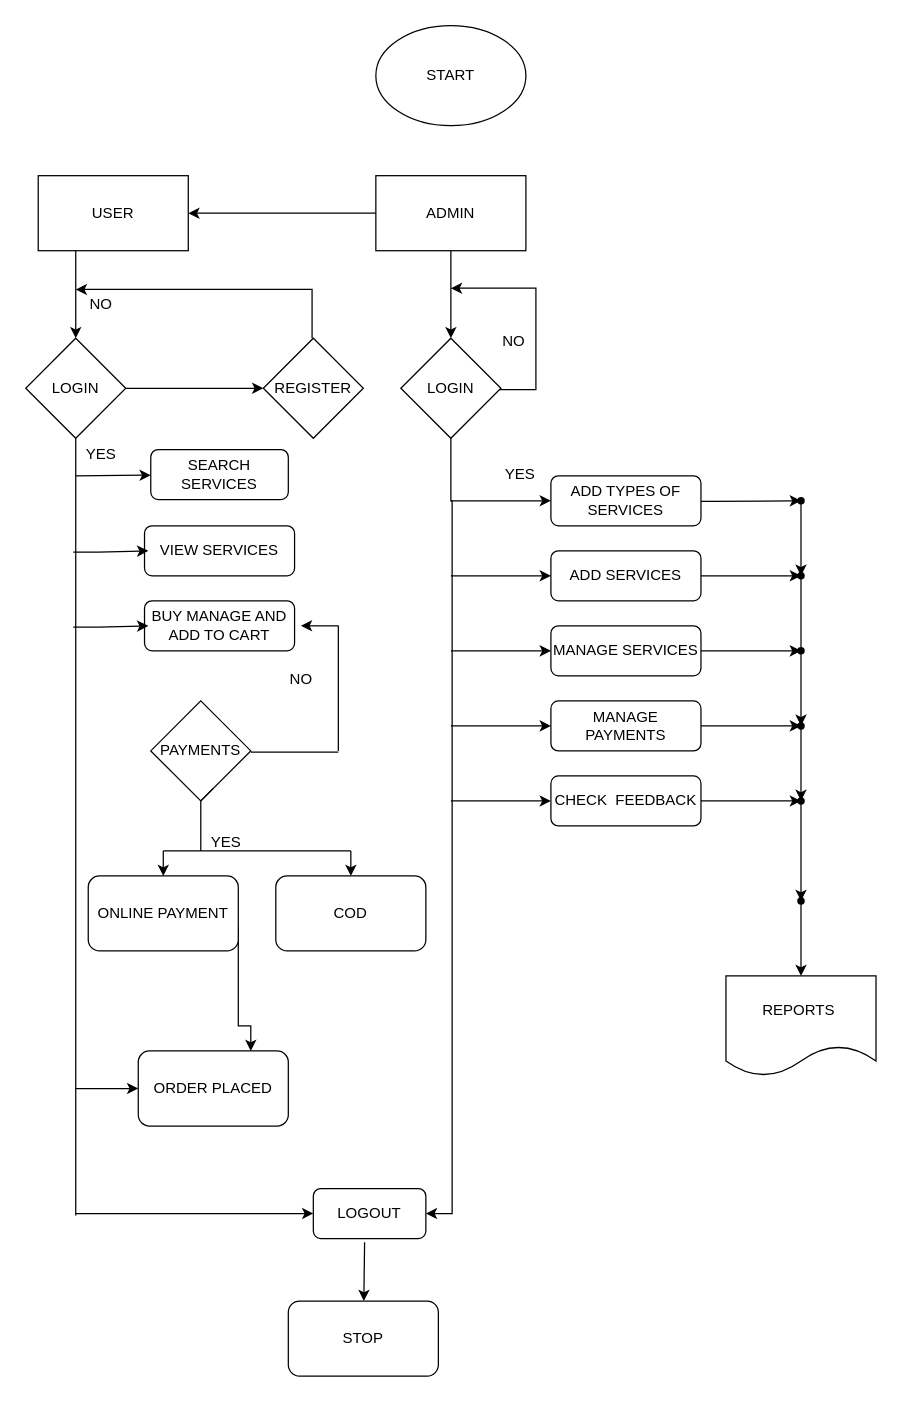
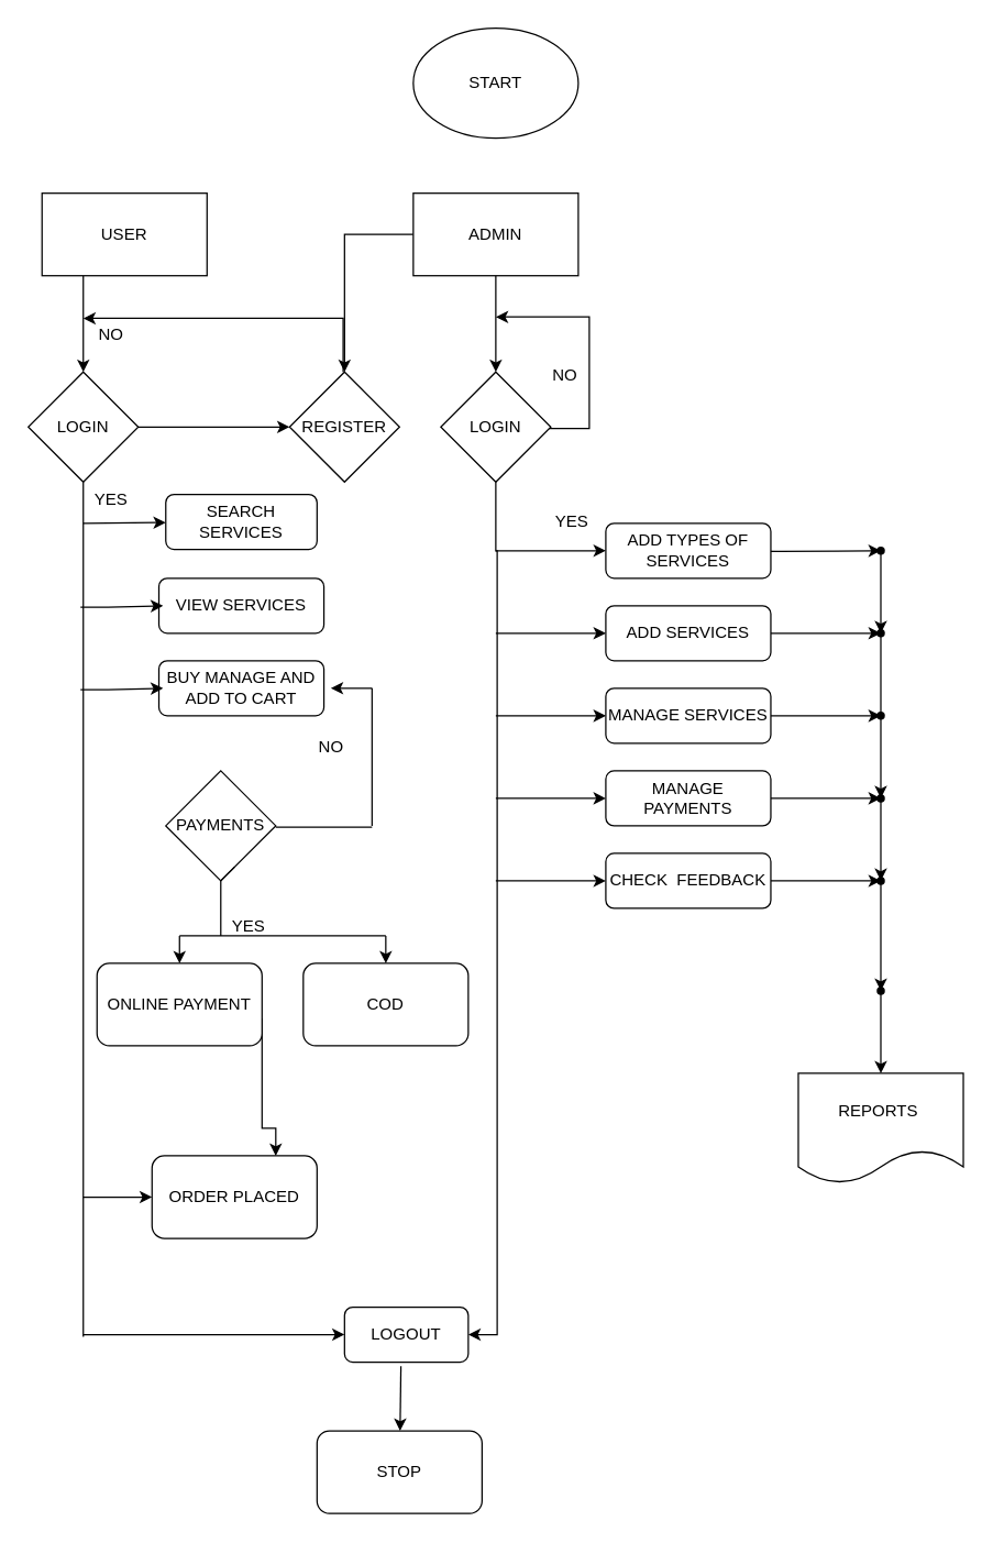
- <mxCell id="3" value="" style="edgeStyle=orthogonalEdgeStyle;rounded=0;orthogonalLoop=1;jettySize=auto;html=1;" edge="1" parent="1" source="5" target="7"><mxGeometry relative="1" as="geometry" /></mxCell>
+ <mxCell id="3" value="" style="edgeStyle=orthogonalEdgeStyle;rounded=0;orthogonalLoop=1;jettySize=auto;html=1;" edge="1" parent="1" source="5" target="14"><mxGeometry relative="1" as="geometry" /></mxCell>
